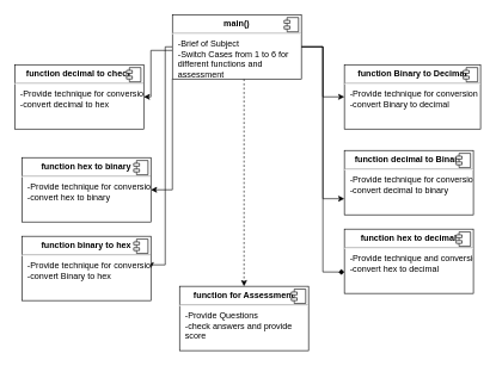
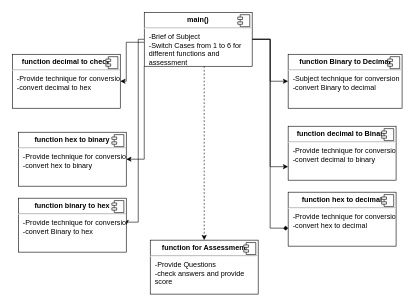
- <mxCell id="11" value="&lt;p style=&quot;margin: 0px ; margin-top: 6px ; text-align: center&quot;&gt;&lt;b&gt;function Binary to Decimal&lt;/b&gt;&lt;/p&gt;&lt;hr&gt;&lt;p style=&quot;margin: 0px ; margin-left: 8px&quot;&gt;-Provide technique for conversion&lt;/p&gt;&lt;p style=&quot;margin: 0px ; margin-left: 8px&quot;&gt;-convert Binary to decimal&lt;/p&gt;" style="align=left;overflow=fill;html=1;dropTarget=0;" vertex="1" parent="1"><mxGeometry x="480" y="90" width="190" height="90" as="geometry" /></mxCell>
+ <mxCell id="11" value="&lt;p style=&quot;margin: 0px ; margin-top: 6px ; text-align: center&quot;&gt;&lt;b&gt;function Binary to Decimal&lt;/b&gt;&lt;/p&gt;&lt;hr&gt;&lt;p style=&quot;margin: 0px ; margin-left: 8px&quot;&gt;-Subject technique for conversion&lt;/p&gt;&lt;p style=&quot;margin: 0px ; margin-left: 8px&quot;&gt;-convert Binary to decimal&lt;/p&gt;" style="align=left;overflow=fill;html=1;dropTarget=0;" vertex="1" parent="1"><mxGeometry x="480" y="90" width="190" height="90" as="geometry" /></mxCell>
- <mxCell id="15" value="&lt;p style=&quot;margin: 0px ; margin-top: 6px ; text-align: center&quot;&gt;&lt;b&gt;function hex to decimal&lt;/b&gt;&lt;/p&gt;&lt;hr&gt;&lt;p style=&quot;margin: 0px ; margin-left: 8px&quot;&gt;-&lt;span&gt;Provide technique and conversion&lt;/span&gt;&lt;/p&gt;&lt;p style=&quot;margin: 0px 0px 0px 8px&quot;&gt;-convert hex to decimal&lt;/p&gt;" style="align=left;overflow=fill;html=1;dropTarget=0;" vertex="1" parent="1"><mxGeometry x="480" y="320" width="180" height="90" as="geometry" /></mxCell>
+ <mxCell id="15" value="&lt;p style=&quot;margin: 0px ; margin-top: 6px ; text-align: center&quot;&gt;&lt;b&gt;function hex to decimal&lt;/b&gt;&lt;/p&gt;&lt;hr&gt;&lt;p style=&quot;margin: 0px ; margin-left: 8px&quot;&gt;-&lt;span&gt;Provide technique for conversion&lt;/span&gt;&lt;/p&gt;&lt;p style=&quot;margin: 0px 0px 0px 8px&quot;&gt;-convert hex to decimal&lt;/p&gt;" style="align=left;overflow=fill;html=1;dropTarget=0;" vertex="1" parent="1"><mxGeometry x="480" y="320" width="180" height="90" as="geometry" /></mxCell>
